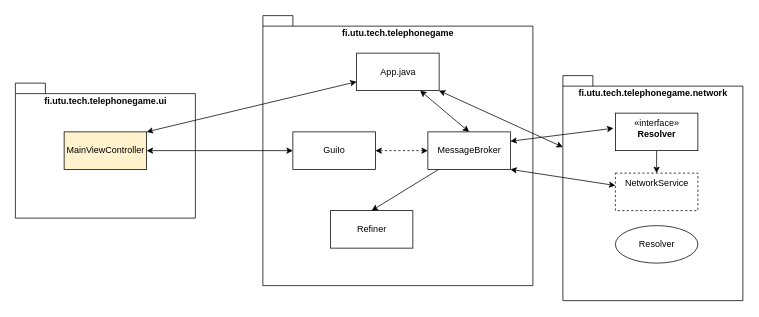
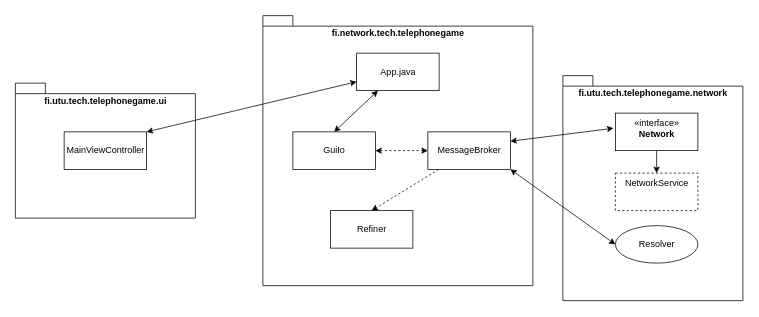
- <mxCell id="2" value="fi.utu.tech.telephonegame" style="shape=folder;fontStyle=1;spacingTop=10;tabWidth=40;tabHeight=14;tabPosition=left;html=1;verticalAlign=top;" parent="1" vertex="1"><mxGeometry x="350" y="20" width="360" height="360" as="geometry" /></mxCell>
+ <mxCell id="2" value="fi.network.tech.telephonegame" style="shape=folder;fontStyle=1;spacingTop=10;tabWidth=40;tabHeight=14;tabPosition=left;html=1;verticalAlign=top;" parent="1" vertex="1"><mxGeometry x="350" y="20" width="360" height="360" as="geometry" /></mxCell>
- <mxCell id="7" style="edgeStyle=none;rounded=0;orthogonalLoop=1;jettySize=auto;html=1;entryX=0.5;entryY=0;entryDx=0;entryDy=0;startArrow=classic;startFill=1;endArrow=classic;endFill=1;" parent="1" source="8" target="19" edge="1"><mxGeometry relative="1" as="geometry" /></mxCell>
- <mxCell id="6" style="edgeStyle=none;rounded=0;orthogonalLoop=1;jettySize=auto;html=1;startArrow=classic;startFill=1;endArrow=classic;endFill=1;" parent="1" source="8" target="3" edge="1"><mxGeometry relative="1" as="geometry" /></mxCell>
+ <mxCell id="6" style="edgeStyle=none;rounded=0;orthogonalLoop=1;jettySize=auto;html=1;entryX=0.5;entryY=0;entryDx=0;entryDy=0;startArrow=classic;startFill=1;endArrow=classic;endFill=1;" parent="1" source="8" target="14" edge="1"><mxGeometry relative="1" as="geometry" /></mxCell>
- <mxCell id="12" value="«interface»&lt;br&gt;&lt;b&gt;Resolver&lt;/b&gt;" style="html=1;verticalAlign=top;" parent="1" vertex="1"><mxGeometry x="820" y="150" width="110" height="50" as="geometry" /></mxCell>
+ <mxCell id="12" value="«interface»&lt;br&gt;&lt;b&gt;Network&lt;/b&gt;" style="html=1;verticalAlign=top;" parent="1" vertex="1"><mxGeometry x="820" y="150" width="110" height="50" as="geometry" /></mxCell>
- <mxCell id="10" value="MainViewController" style="html=1;fillColor=#fff2cc;" parent="1" vertex="1"><mxGeometry x="85" y="175" width="110" height="50" as="geometry" /></mxCell>
+ <mxCell id="10" value="MainViewController" style="html=1;" parent="1" vertex="1"><mxGeometry x="85" y="175" width="110" height="50" as="geometry" /></mxCell>
- <mxCell id="9" style="edgeStyle=orthogonalEdgeStyle;rounded=0;orthogonalLoop=1;jettySize=auto;html=1;entryX=0;entryY=0.5;entryDx=0;entryDy=0;endArrow=classic;endFill=1;startArrow=classic;startFill=1;" parent="1" source="10" target="14" edge="1"><mxGeometry relative="1" as="geometry" /></mxCell>
- <mxCell id="18" style="edgeStyle=none;rounded=0;orthogonalLoop=1;jettySize=auto;html=1;startArrow=classic;startFill=1;endArrow=classic;endFill=1;exitX=1;exitY=1;exitDx=0;exitDy=0;" parent="1" source="19" target="13" edge="1"><mxGeometry relative="1" as="geometry" /></mxCell>
+ <mxCell id="18" style="edgeStyle=none;rounded=0;orthogonalLoop=1;jettySize=auto;html=1;entryX=0;entryY=0.5;entryDx=0;entryDy=0;startArrow=classic;startFill=1;endArrow=classic;endFill=1;exitX=1;exitY=1;exitDx=0;exitDy=0;" parent="1" source="19" target="20" edge="1"><mxGeometry relative="1" as="geometry" /></mxCell>
- <mxCell id="17" style="edgeStyle=none;rounded=0;orthogonalLoop=1;jettySize=auto;html=1;entryX=0.5;entryY=0;entryDx=0;entryDy=0;startArrow=none;startFill=0;endArrow=classic;endFill=1;" parent="1" source="19" target="15" edge="1"><mxGeometry relative="1" as="geometry" /></mxCell>
+ <mxCell id="17" style="edgeStyle=none;rounded=0;orthogonalLoop=1;jettySize=auto;html=1;entryX=0.5;entryY=0;entryDx=0;entryDy=0;startArrow=none;startFill=0;endArrow=classic;endFill=1;dashed=1;" parent="1" source="19" target="15" edge="1"><mxGeometry relative="1" as="geometry" /></mxCell>
